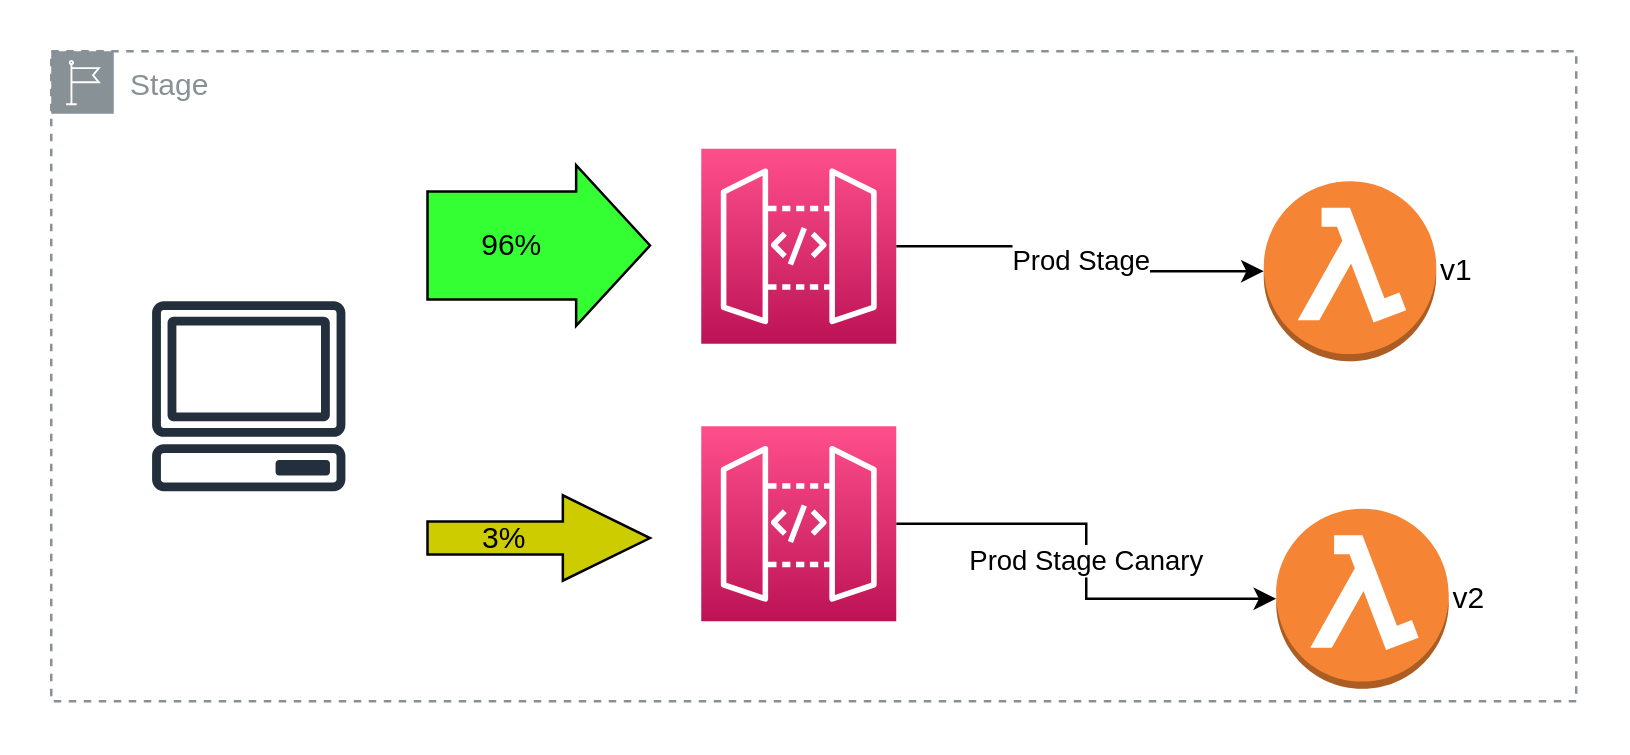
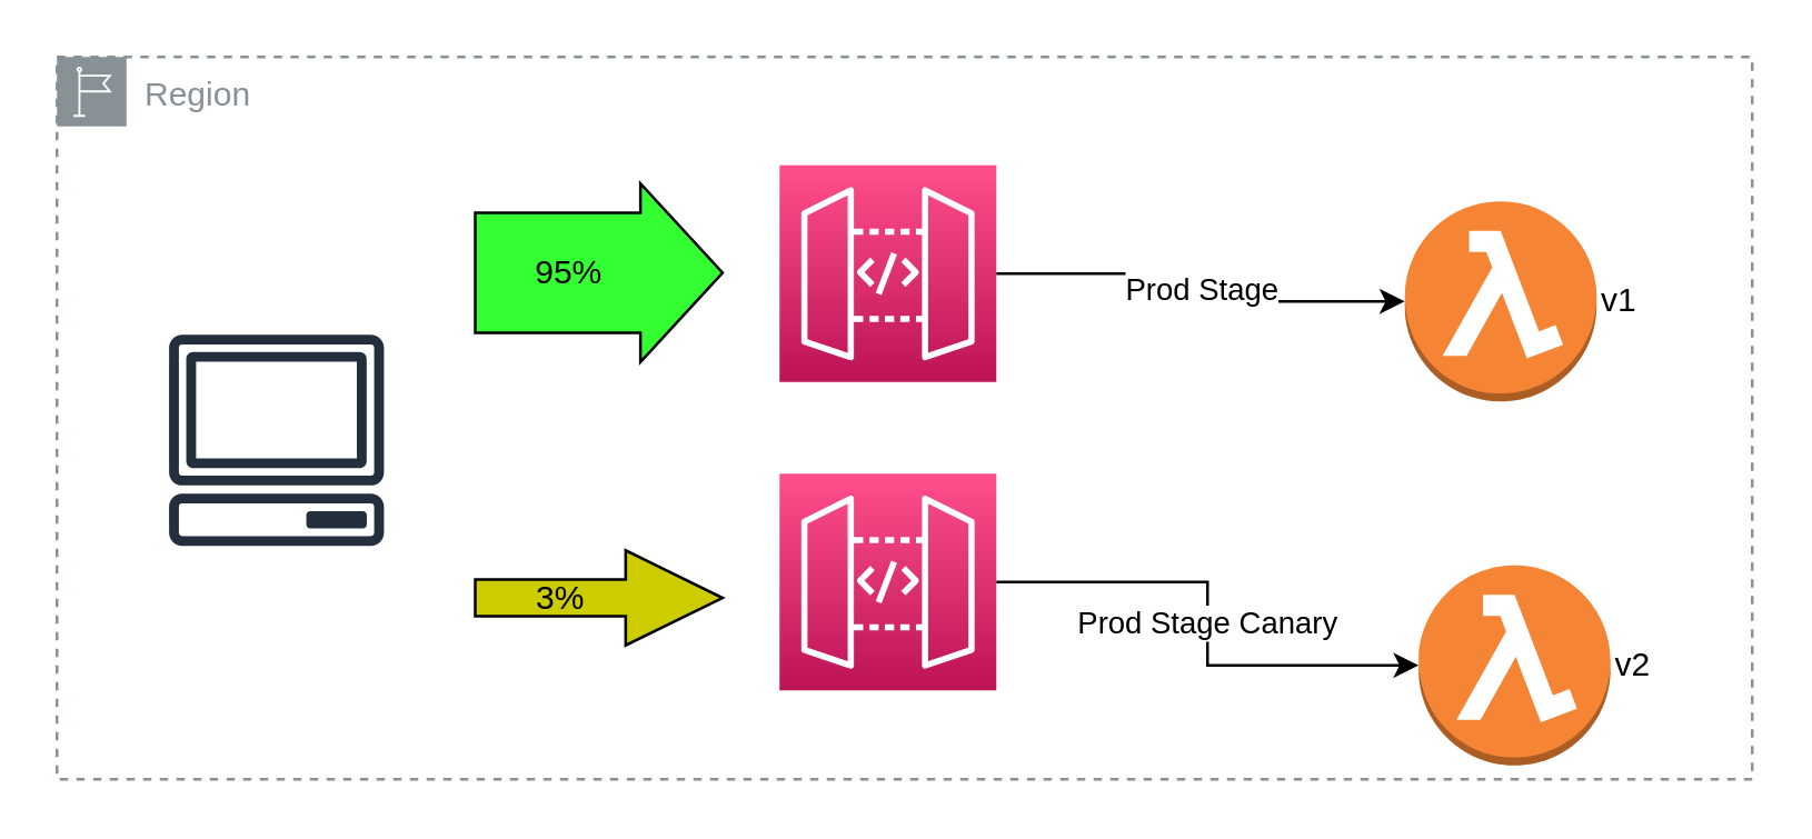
- <mxCell id="2" value="Stage" style="sketch=0;outlineConnect=0;gradientColor=none;html=1;whiteSpace=wrap;fontSize=12;fontStyle=0;shape=mxgraph.aws4.group;grIcon=mxgraph.aws4.group_region;strokeColor=#879196;fillColor=none;verticalAlign=top;align=left;spacingLeft=30;fontColor=#879196;dashed=1;" vertex="1" parent="1"><mxGeometry x="20" y="20" width="610" height="260" as="geometry" /></mxCell>
+ <mxCell id="2" value="Region" style="sketch=0;outlineConnect=0;gradientColor=none;html=1;whiteSpace=wrap;fontSize=12;fontStyle=0;shape=mxgraph.aws4.group;grIcon=mxgraph.aws4.group_region;strokeColor=#879196;fillColor=none;verticalAlign=top;align=left;spacingLeft=30;fontColor=#879196;dashed=1;" vertex="1" parent="1"><mxGeometry x="20" y="20" width="610" height="260" as="geometry" /></mxCell>
- <mxCell id="12" value="96%" style="text;html=1;align=center;verticalAlign=middle;resizable=0;points=[];autosize=1;strokeColor=none;fillColor=none;fontColor=#000000;" vertex="1" parent="1"><mxGeometry x="179" y="83" width="50" height="30" as="geometry" /></mxCell>
+ <mxCell id="12" value="95%" style="text;html=1;align=center;verticalAlign=middle;resizable=0;points=[];autosize=1;strokeColor=none;fillColor=none;fontColor=#000000;" vertex="1" parent="1"><mxGeometry x="179" y="83" width="50" height="30" as="geometry" /></mxCell>
